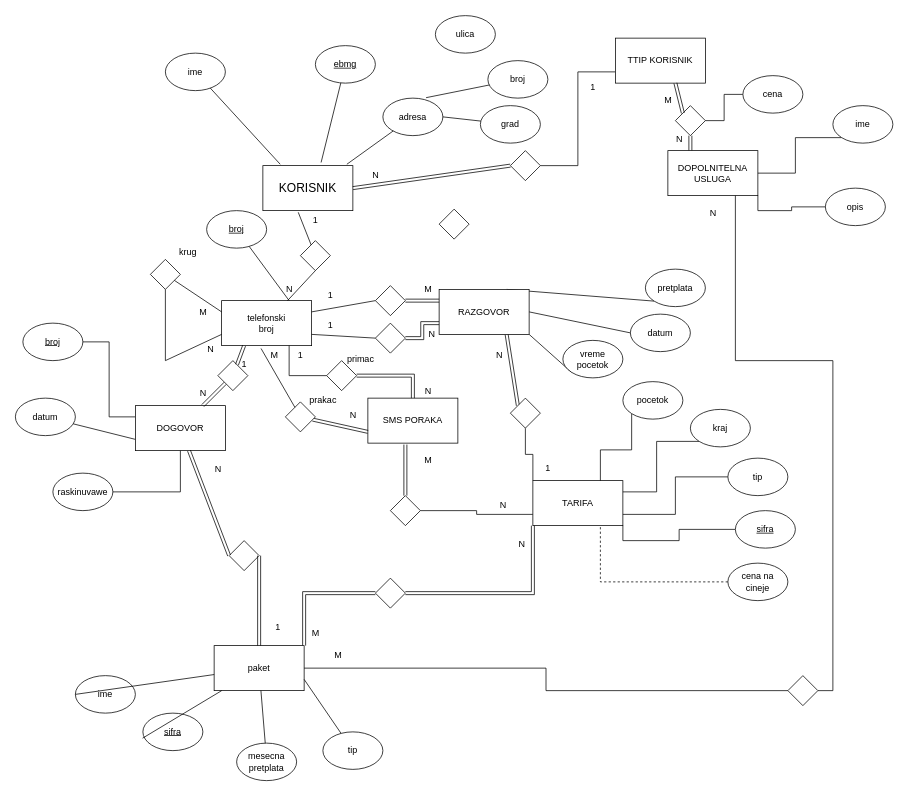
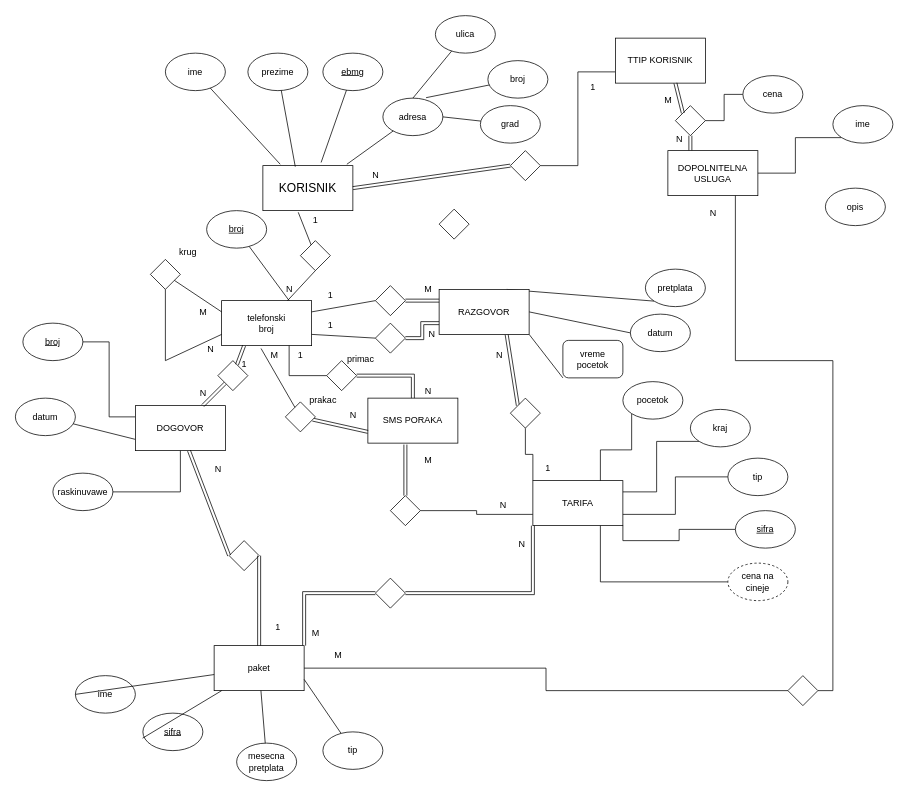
- <mxCell id="5" value="&lt;u&gt;ebmg&lt;/u&gt;" style="ellipse;whiteSpace=wrap;html=1;" vertex="1" parent="1"><mxGeometry x="420" y="60" width="80" height="50" as="geometry" /></mxCell>
+ <mxCell id="5" value="&lt;u&gt;ebmg&lt;/u&gt;" style="ellipse;whiteSpace=wrap;html=1;" vertex="1" parent="1"><mxGeometry x="430" y="70" width="80" height="50" as="geometry" /></mxCell>
+ <mxCell id="4" value="prezime" style="ellipse;whiteSpace=wrap;html=1;" vertex="1" parent="1"><mxGeometry x="330" y="70" width="80" height="50" as="geometry" /></mxCell>
+ <mxCell id="17" value="" style="endArrow=none;html=1;rounded=0;entryX=0.5;entryY=0;entryDx=0;entryDy=0;" edge="1" parent="1" source="7" target="6"><mxGeometry width="50" height="50" relative="1" as="geometry"><mxPoint x="509.289" y="95" as="sourcePoint" /><mxPoint x="509.289" y="45" as="targetPoint" /></mxGeometry></mxCell>
+ <mxCell id="11" value="" style="endArrow=none;html=1;rounded=0;entryX=0.36;entryY=0.023;entryDx=0;entryDy=0;entryPerimeter=0;" edge="1" parent="1" source="4" target="2"><mxGeometry width="50" height="50" relative="1" as="geometry"><mxPoint x="370" y="170" as="sourcePoint" /><mxPoint x="370" y="190.711" as="targetPoint" /></mxGeometry></mxCell>
- <mxCell id="119" style="edgeStyle=orthogonalEdgeStyle;rounded=0;orthogonalLoop=1;jettySize=auto;html=1;exitX=1;exitY=1;exitDx=0;exitDy=0;entryX=0;entryY=0.5;entryDx=0;entryDy=0;endArrow=none;endFill=0;" edge="1" parent="1" source="121" target="124"><mxGeometry relative="1" as="geometry" /></mxCell>
- <mxCell id="68" value="vreme&lt;br&gt;pocetok" style="ellipse;whiteSpace=wrap;html=1;" vertex="1" parent="1"><mxGeometry x="750" y="453" width="80" height="50" as="geometry" /></mxCell>
+ <mxCell id="68" value="vreme&lt;br&gt;pocetok" style="whiteSpace=wrap;html=1;rounded=1;" vertex="1" parent="1"><mxGeometry x="750" y="453" width="80" height="50" as="geometry" /></mxCell>
- <mxCell id="100" style="edgeStyle=orthogonalEdgeStyle;rounded=0;orthogonalLoop=1;jettySize=auto;html=1;entryX=0.75;entryY=1;entryDx=0;entryDy=0;endArrow=none;endFill=0;dashed=1;" edge="1" parent="1" source="101" target="92"><mxGeometry relative="1" as="geometry" /></mxCell>
+ <mxCell id="100" style="edgeStyle=orthogonalEdgeStyle;rounded=0;orthogonalLoop=1;jettySize=auto;html=1;entryX=0.75;entryY=1;entryDx=0;entryDy=0;endArrow=none;endFill=0;" edge="1" parent="1" source="101" target="92"><mxGeometry relative="1" as="geometry" /></mxCell>
- <mxCell id="101" value="cena na&lt;br&gt;cineje" style="ellipse;whiteSpace=wrap;html=1;" vertex="1" parent="1"><mxGeometry x="970" y="750" width="80" height="50" as="geometry" /></mxCell>
+ <mxCell id="101" value="cena na&lt;br&gt;cineje" style="ellipse;whiteSpace=wrap;html=1;dashed=1;" vertex="1" parent="1"><mxGeometry x="970" y="750" width="80" height="50" as="geometry" /></mxCell>
